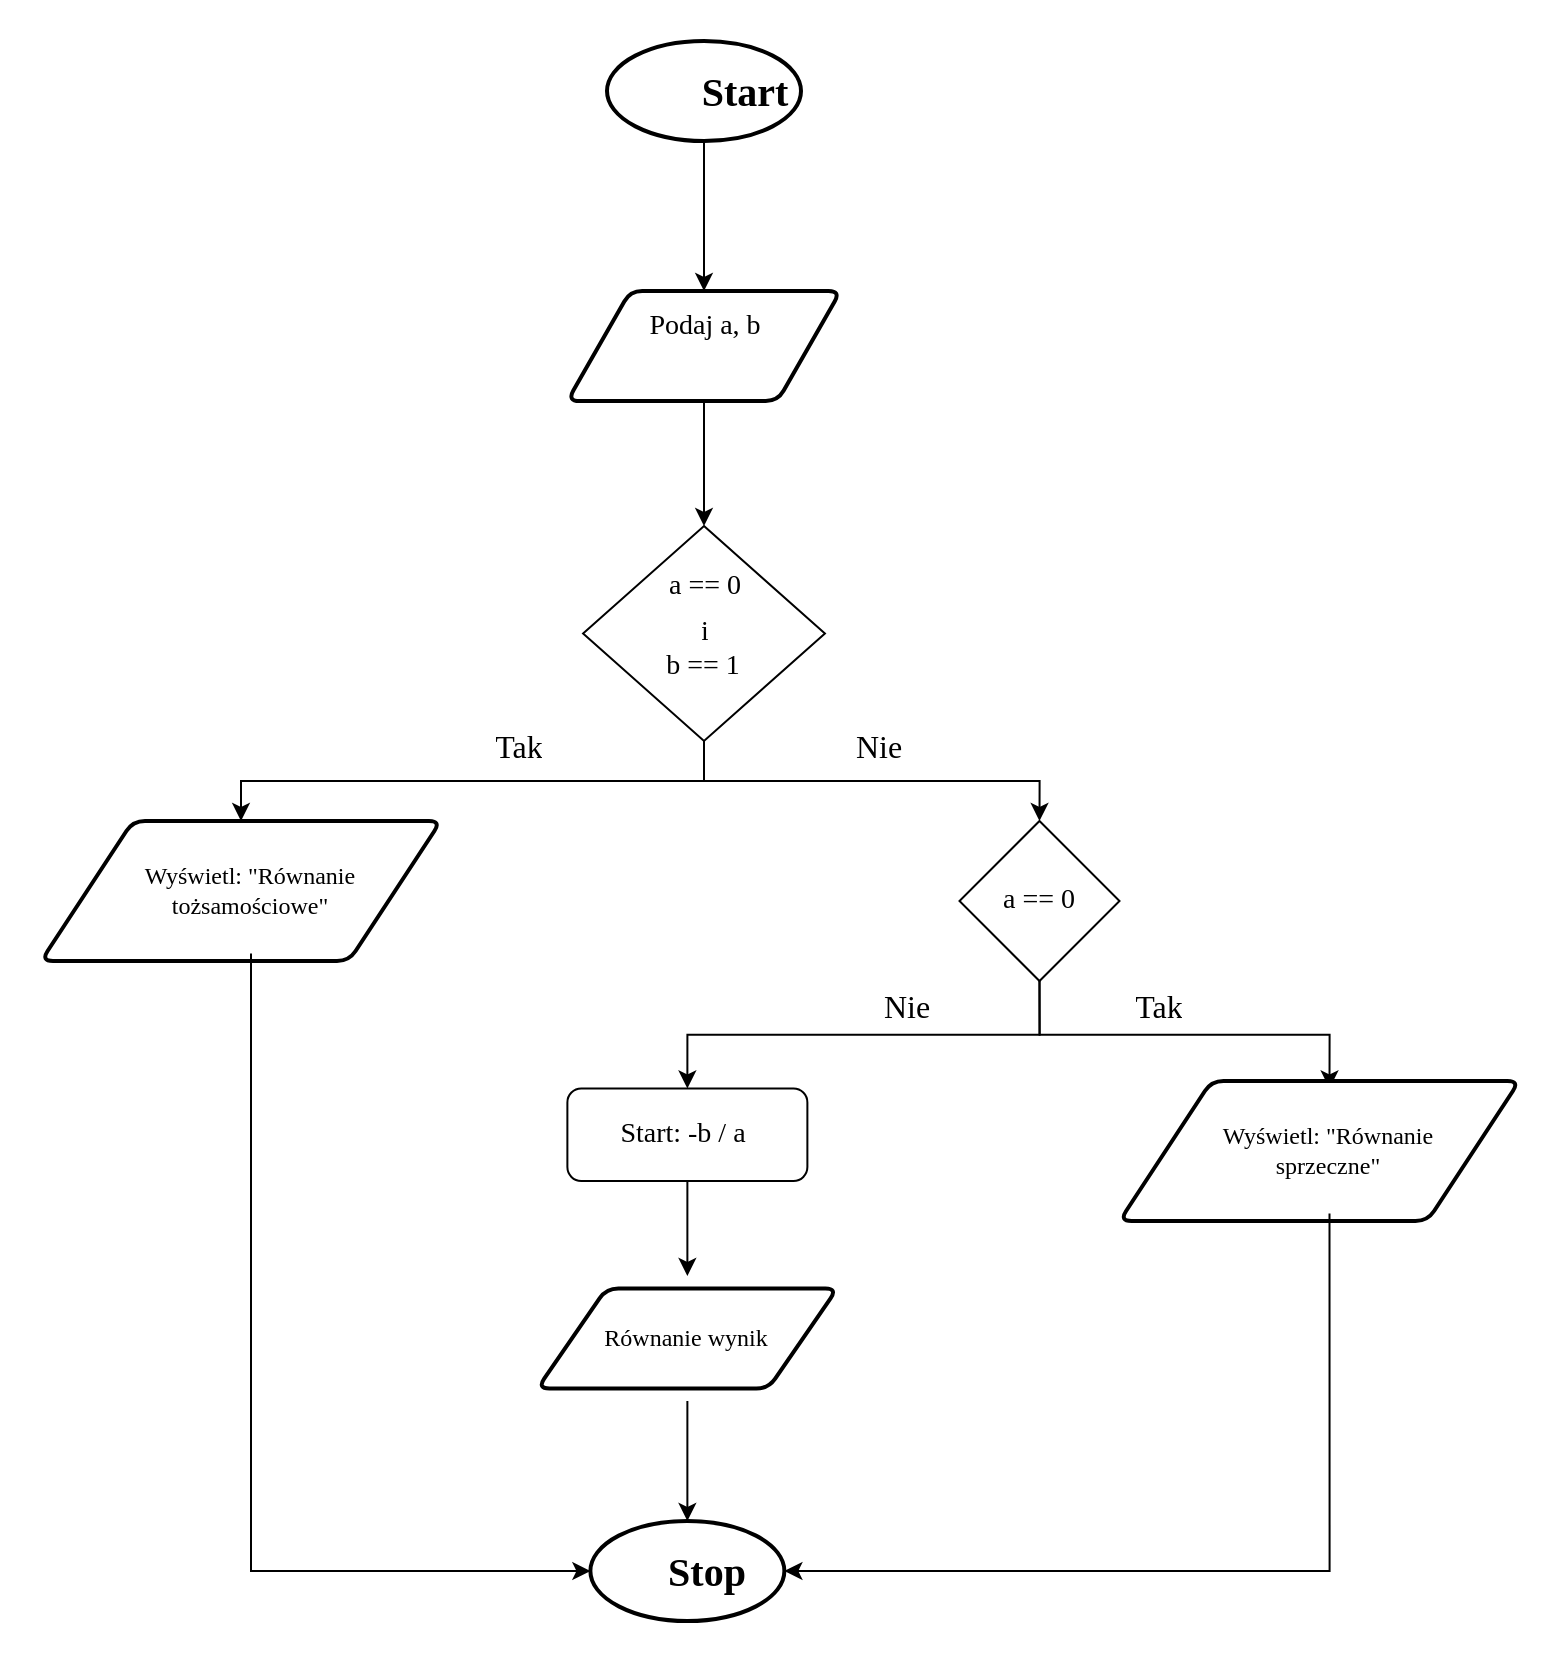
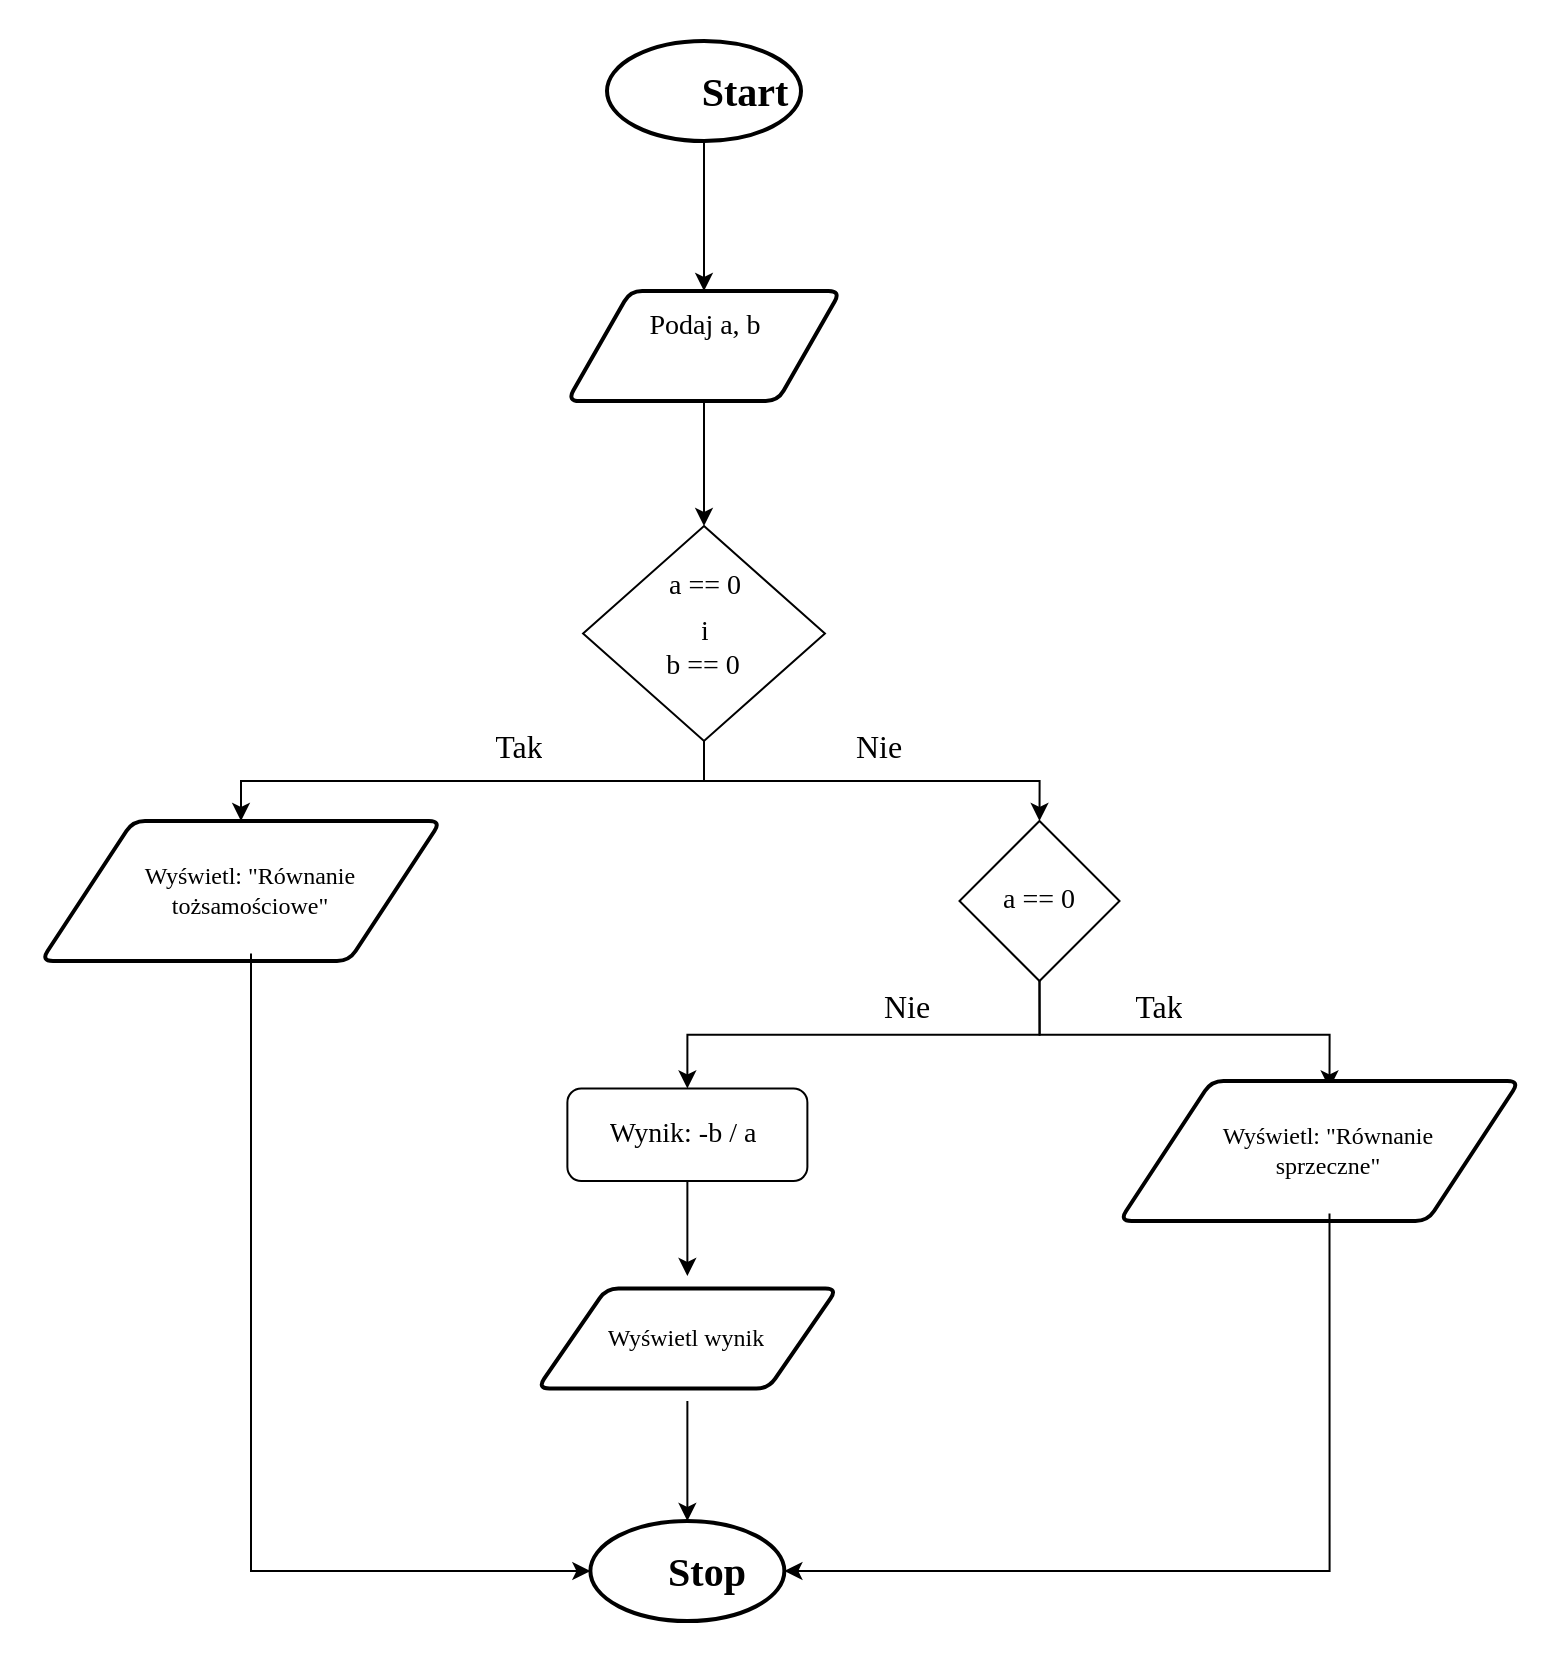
- <mxCell id="12" value="&lt;font style=&quot;font-size: 14px;&quot; face=&quot;Montserrat&quot;&gt;b == 1&lt;/font&gt;" style="text;html=1;strokeColor=none;fillColor=none;align=center;verticalAlign=middle;whiteSpace=wrap;overflow=hidden;" vertex="1" parent="1"><mxGeometry x="292.25" y="320" width="118.5" height="25" as="geometry" /></mxCell>
+ <mxCell id="12" value="&lt;font style=&quot;font-size: 14px;&quot; face=&quot;Montserrat&quot;&gt;b == 0&lt;/font&gt;" style="text;html=1;strokeColor=none;fillColor=none;align=center;verticalAlign=middle;whiteSpace=wrap;overflow=hidden;" vertex="1" parent="1"><mxGeometry x="292.25" y="320" width="118.5" height="25" as="geometry" /></mxCell>
- <mxCell id="28" value="&lt;font style=&quot;font-size: 14px;&quot; face=&quot;Montserrat&quot;&gt;Start: -b / a&lt;/font&gt;" style="text;html=1;strokeColor=none;fillColor=none;align=center;verticalAlign=middle;whiteSpace=wrap;overflow=hidden;" vertex="1" parent="1"><mxGeometry x="281.5" y="554.38" width="118.5" height="25" as="geometry" /></mxCell>
+ <mxCell id="28" value="&lt;font style=&quot;font-size: 14px;&quot; face=&quot;Montserrat&quot;&gt;Wynik: -b / a&lt;/font&gt;" style="text;html=1;strokeColor=none;fillColor=none;align=center;verticalAlign=middle;whiteSpace=wrap;overflow=hidden;" vertex="1" parent="1"><mxGeometry x="281.5" y="554.38" width="118.5" height="25" as="geometry" /></mxCell>
- <mxCell id="30" value="&lt;font data-font-src=&quot;https://fonts.googleapis.com/css?family=Montserrat&quot; face=&quot;Montserrat&quot;&gt;Równanie wynik&lt;/font&gt;" style="text;html=1;strokeColor=none;fillColor=none;align=center;verticalAlign=middle;whiteSpace=wrap;overflow=hidden;" vertex="1" parent="1"><mxGeometry x="278.19" y="637.5" width="130" height="62.5" as="geometry" /></mxCell>
+ <mxCell id="30" value="&lt;font data-font-src=&quot;https://fonts.googleapis.com/css?family=Montserrat&quot; face=&quot;Montserrat&quot;&gt;Wyświetl wynik&lt;/font&gt;" style="text;html=1;strokeColor=none;fillColor=none;align=center;verticalAlign=middle;whiteSpace=wrap;overflow=hidden;" vertex="1" parent="1"><mxGeometry x="278.19" y="637.5" width="130" height="62.5" as="geometry" /></mxCell>
